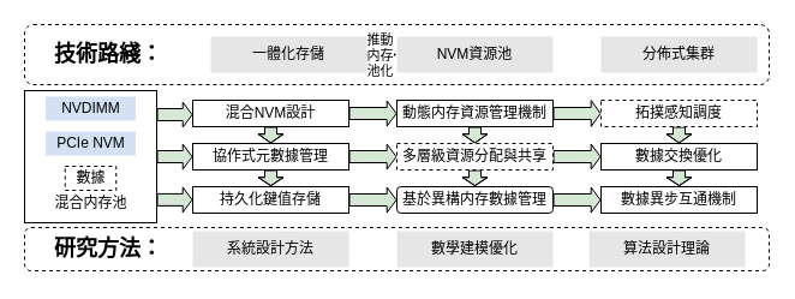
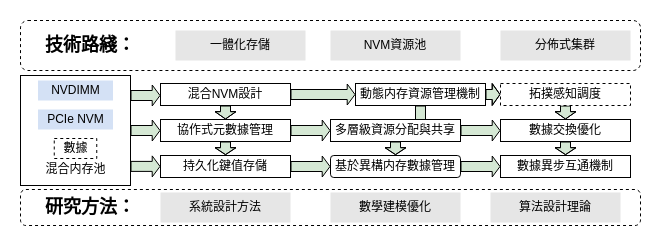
- <mxCell id="4" style="edgeStyle=orthogonalEdgeStyle;rounded=0;orthogonalLoop=1;jettySize=auto;html=1;entryX=0;entryY=0.5;entryDx=0;entryDy=0;" edge="1" parent="1" source="6" target="7"><mxGeometry relative="1" as="geometry"><Array as="points"><mxPoint x="310" y="45" /><mxPoint x="310" y="45" /></Array></mxGeometry></mxCell>
- <mxCell id="5" value="推動&lt;br&gt;内存&lt;br&gt;池化" style="edgeLabel;html=1;align=center;verticalAlign=middle;resizable=0;points=[];" vertex="1" connectable="0" parent="4"><mxGeometry x="-0.147" relative="1" as="geometry"><mxPoint x="-1" as="offset" /></mxGeometry></mxCell>
- <mxCell id="27" value="動態内存資源管理機制" style="rounded=0;whiteSpace=wrap;html=1;" vertex="1" parent="1"><mxGeometry x="330" y="83" width="130" height="22" as="geometry" /></mxCell>
+ <mxCell id="27" value="動態内存資源管理機制" style="rounded=0;whiteSpace=wrap;html=1;" vertex="1" parent="1"><mxGeometry x="355" y="83" width="130" height="22" as="geometry" /></mxCell>
- <mxCell id="30" value="多層級資源分配與共享" style="rounded=0;whiteSpace=wrap;html=1;dashed=1;" vertex="1" parent="1"><mxGeometry x="330" y="119" width="130" height="22" as="geometry" /></mxCell>
+ <mxCell id="30" value="多層級資源分配與共享" style="rounded=0;whiteSpace=wrap;html=1;" vertex="1" parent="1"><mxGeometry x="330" y="119" width="130" height="22" as="geometry" /></mxCell>
